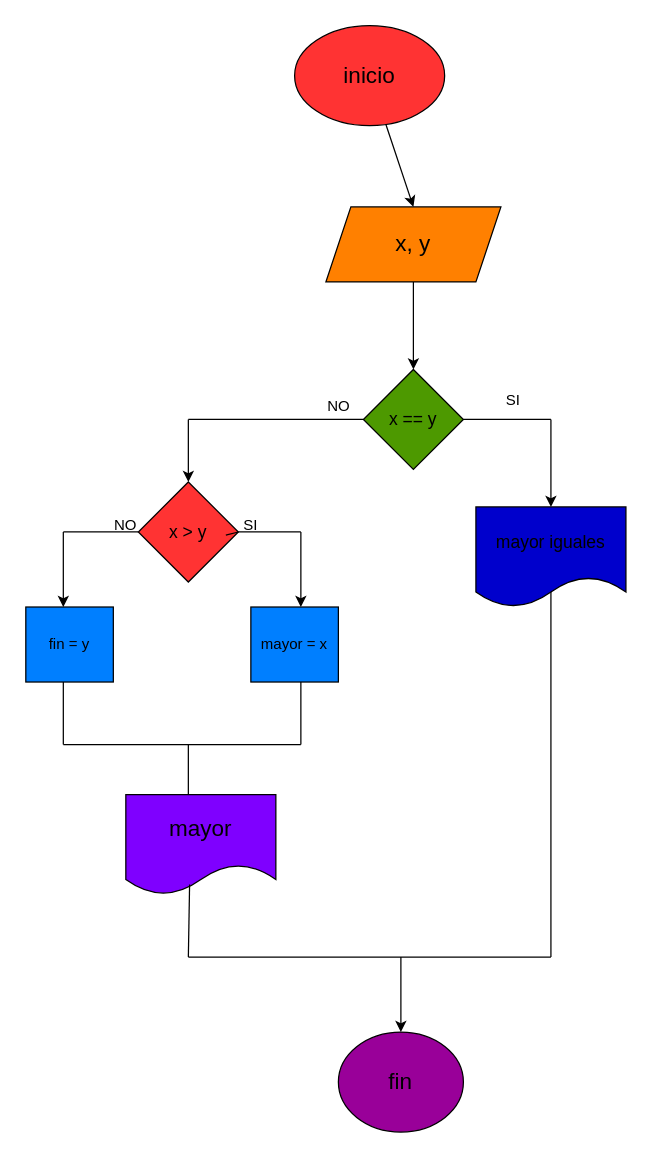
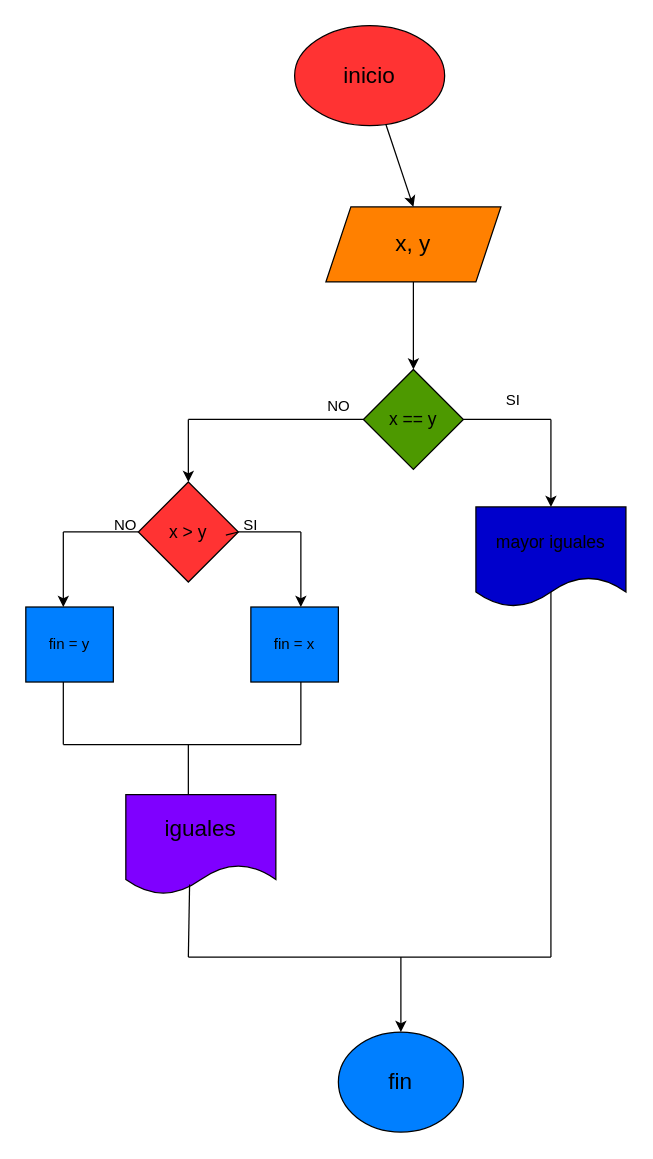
- <mxCell id="20" value="mayor = x" style="rounded=0;whiteSpace=wrap;html=1;fillColor=#007FFF;" vertex="1" parent="1"><mxGeometry x="200" y="485" width="70" height="60" as="geometry" /></mxCell>
+ <mxCell id="20" value="fin = x" style="rounded=0;whiteSpace=wrap;html=1;fillColor=#007FFF;" vertex="1" parent="1"><mxGeometry x="200" y="485" width="70" height="60" as="geometry" /></mxCell>
- <mxCell id="12" value="&lt;font style=&quot;font-size: 18px;&quot;&gt;mayor&lt;/font&gt;" style="shape=document;whiteSpace=wrap;html=1;boundedLbl=1;fillColor=#7F00FF;" parent="1" vertex="1"><mxGeometry x="100" y="635" width="120" height="80" as="geometry" /></mxCell>
+ <mxCell id="12" value="&lt;font style=&quot;font-size: 18px;&quot;&gt;iguales&lt;/font&gt;" style="shape=document;whiteSpace=wrap;html=1;boundedLbl=1;fillColor=#7F00FF;" parent="1" vertex="1"><mxGeometry x="100" y="635" width="120" height="80" as="geometry" /></mxCell>
- <mxCell id="13" value="&lt;font style=&quot;font-size: 18px;&quot;&gt;fin&lt;/font&gt;" style="ellipse;whiteSpace=wrap;html=1;fillColor=#990099;" parent="1" vertex="1"><mxGeometry x="270" y="825" width="100" height="80" as="geometry" /></mxCell>
+ <mxCell id="13" value="&lt;font style=&quot;font-size: 18px;&quot;&gt;fin&lt;/font&gt;" style="ellipse;whiteSpace=wrap;html=1;fillColor=#007fff;" parent="1" vertex="1"><mxGeometry x="270" y="825" width="100" height="80" as="geometry" /></mxCell>
